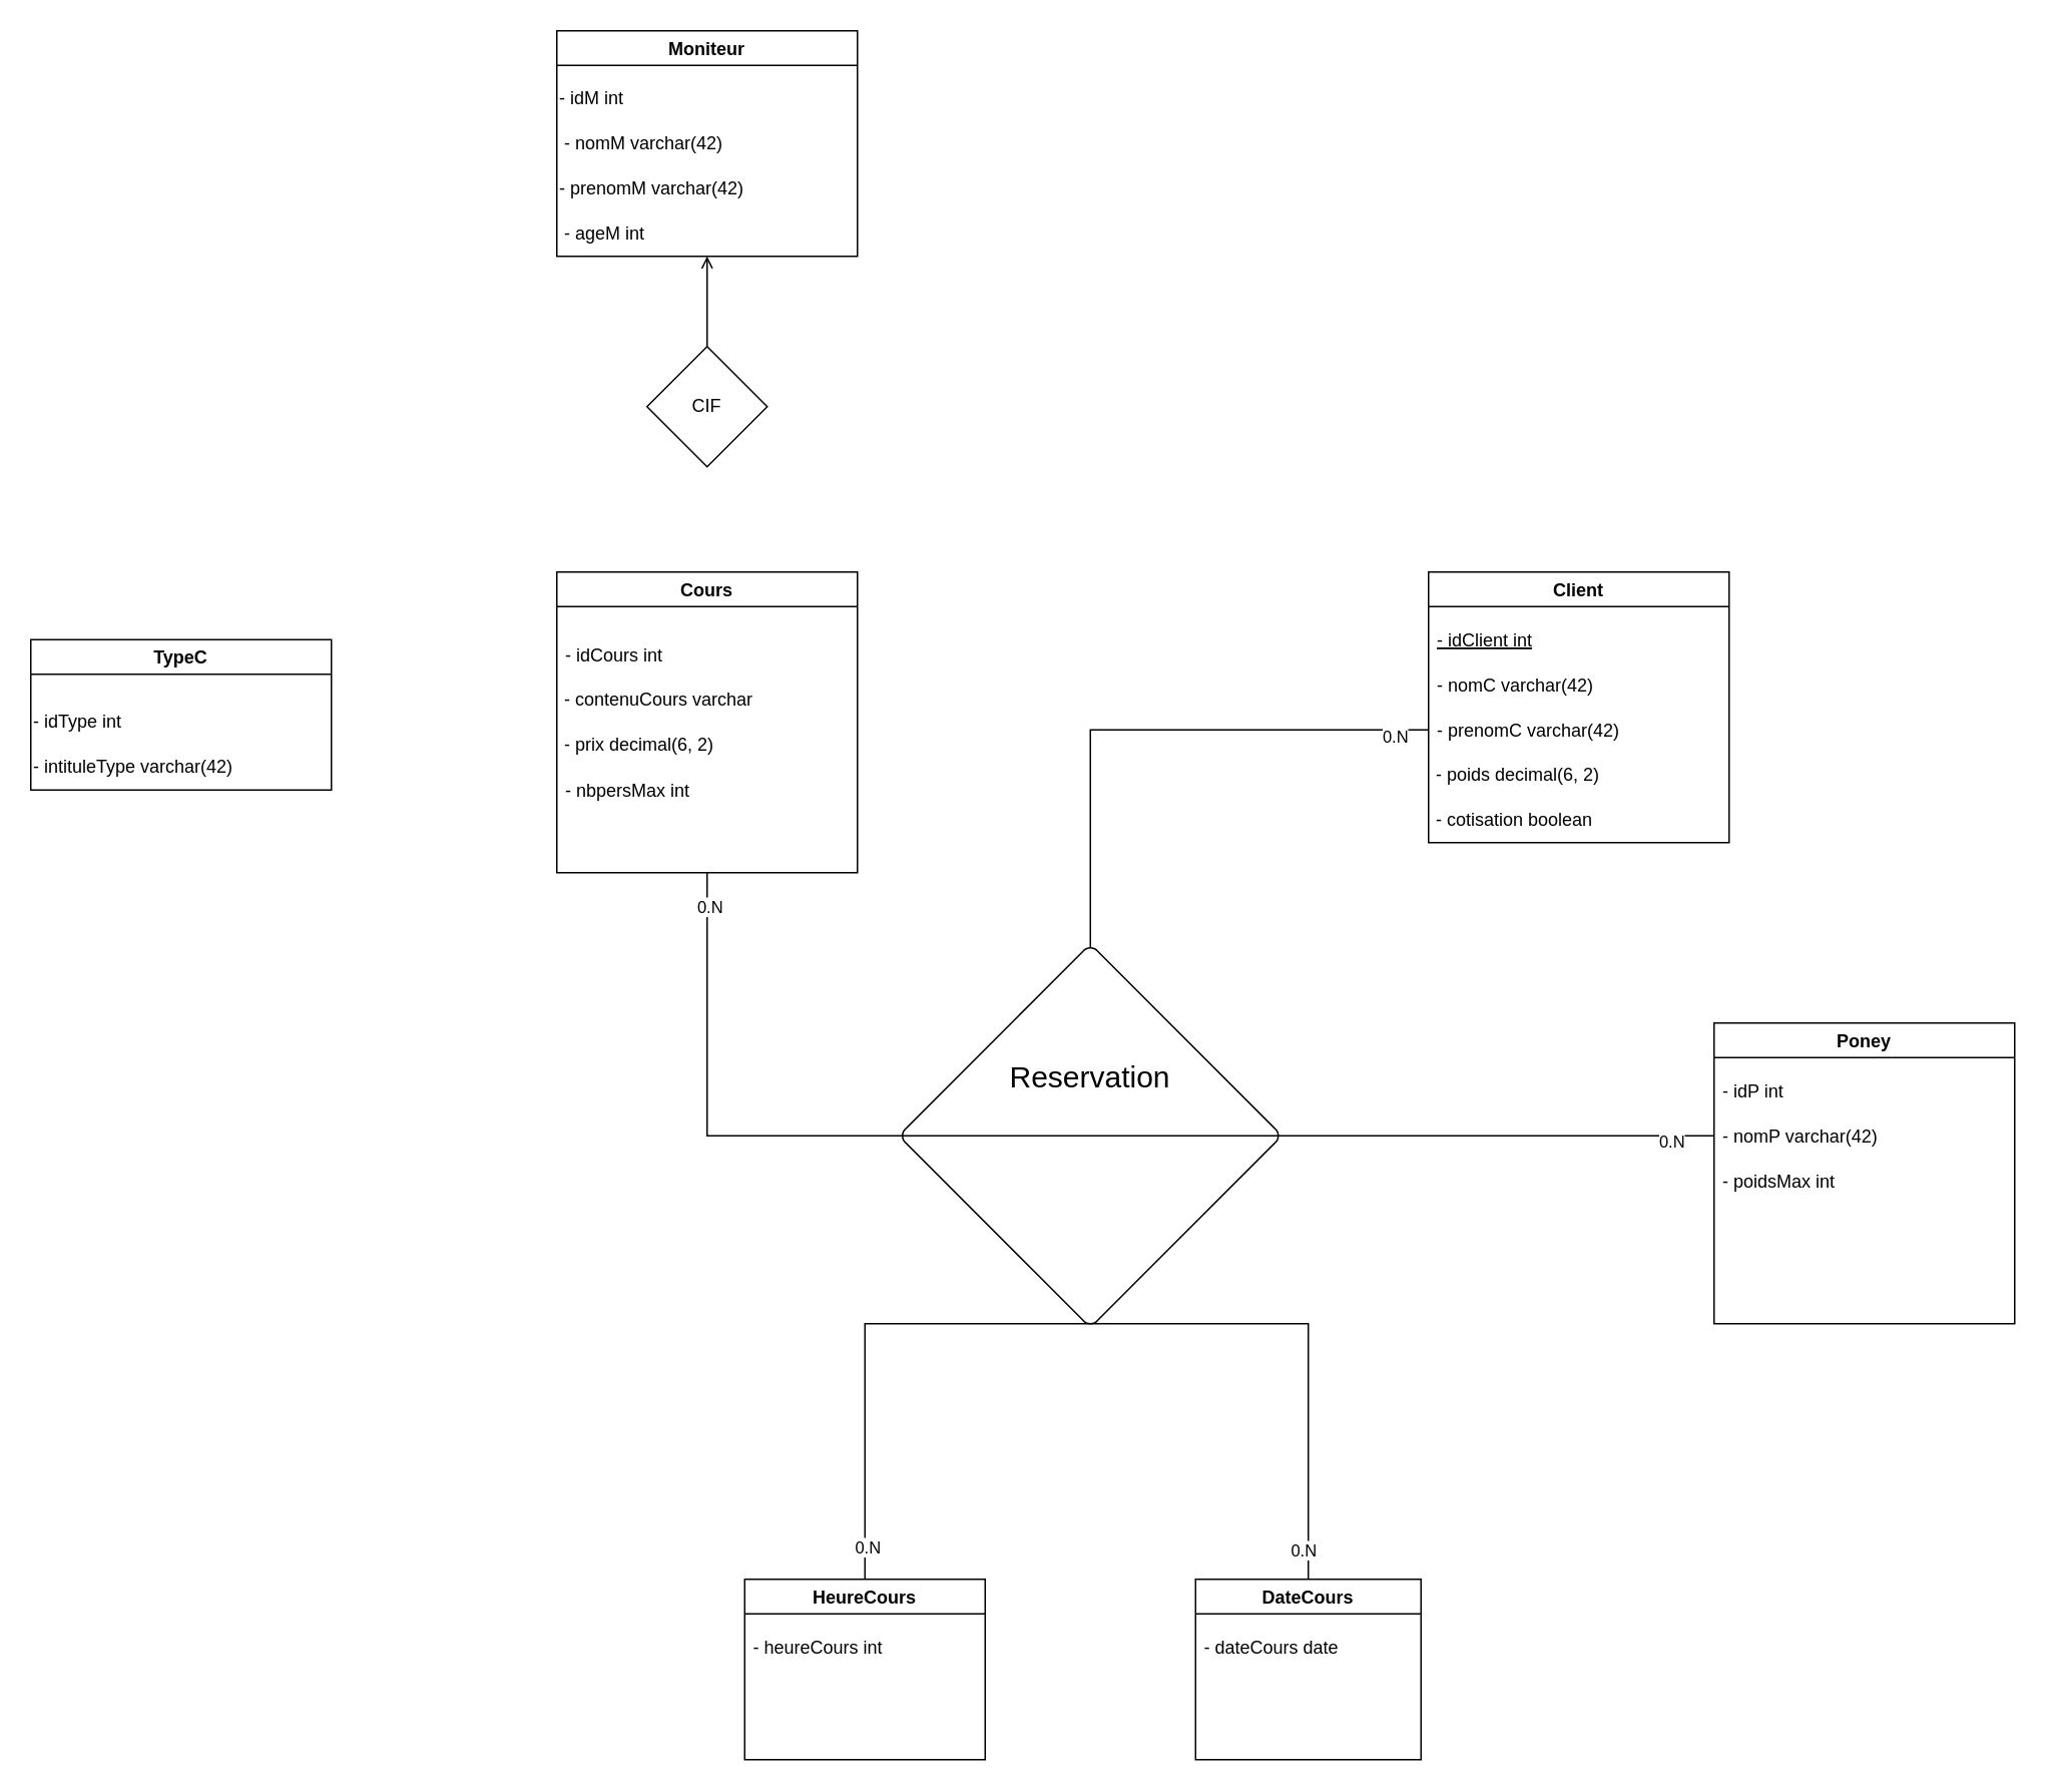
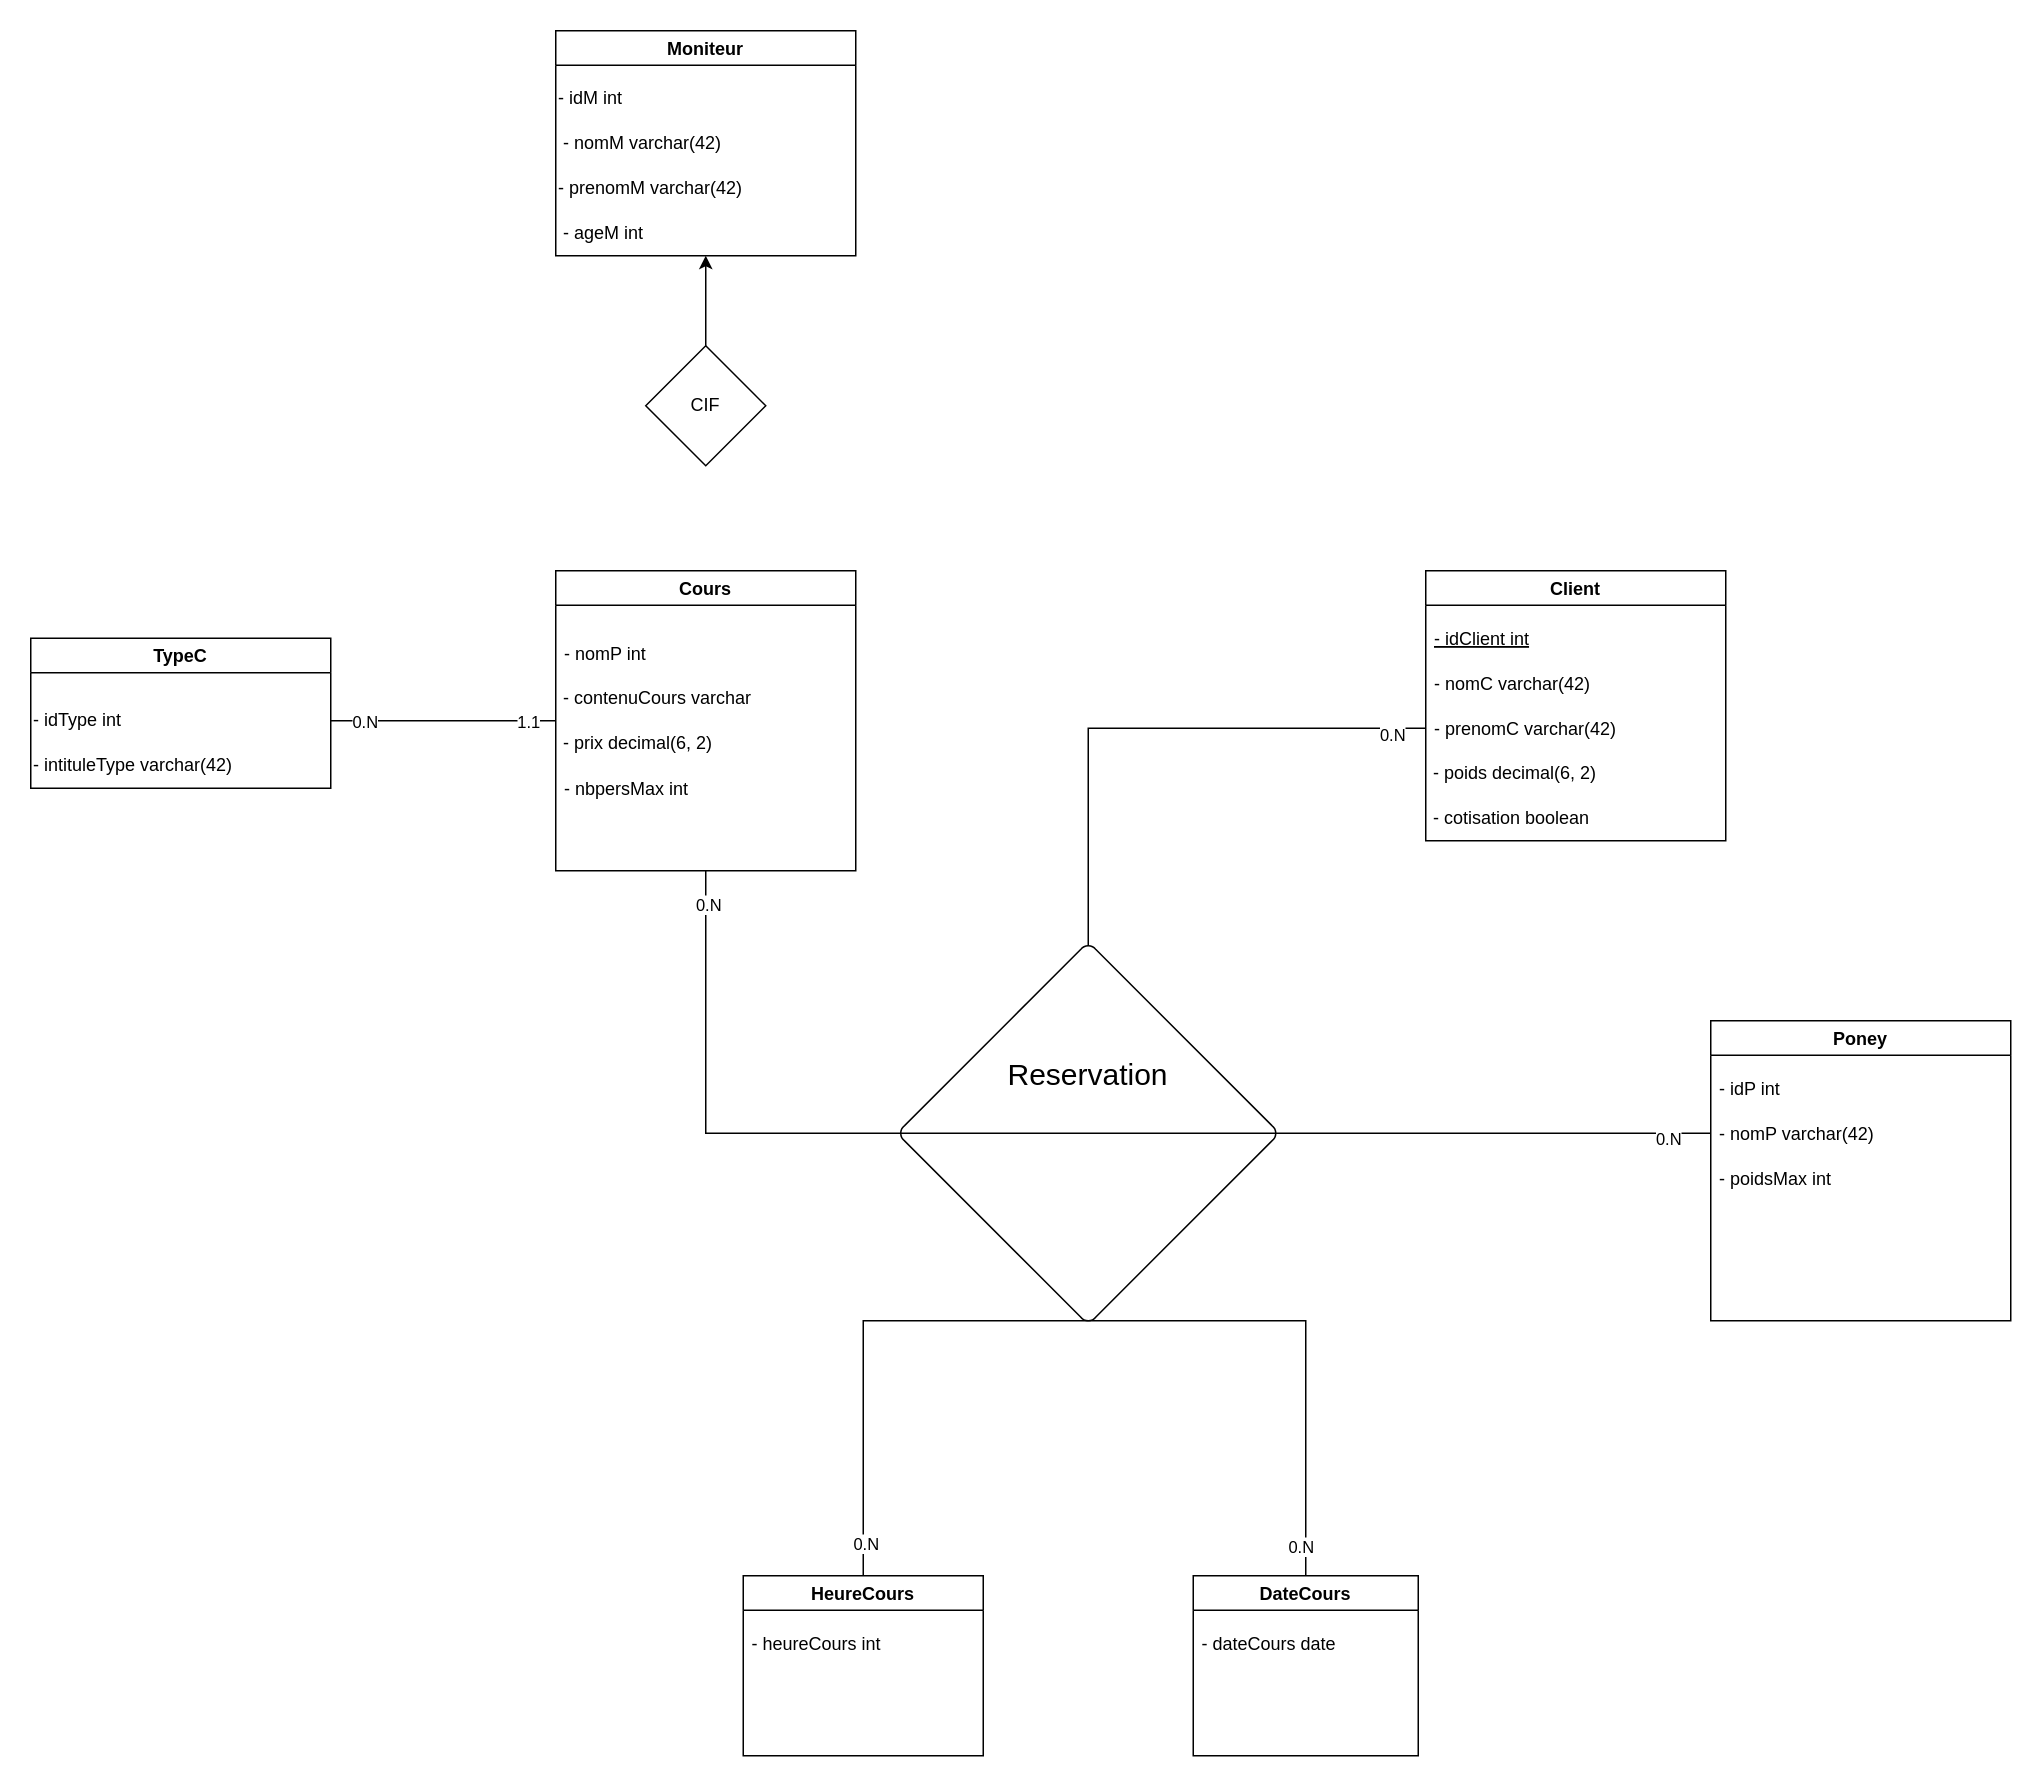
- <mxCell id="35" value="" style="endArrow=open;html=1;rounded=0;entryX=0.5;entryY=1;entryDx=0;entryDy=0;exitX=0.5;exitY=0;exitDx=0;exitDy=0;" edge="1" parent="1" source="34" target="33"><mxGeometry width="50" height="50" relative="1" as="geometry"><mxPoint x="610" y="410" as="sourcePoint" /><mxPoint x="660" y="360" as="targetPoint" /></mxGeometry></mxCell>
+ <mxCell id="35" value="" style="endArrow=classic;html=1;rounded=0;entryX=0.5;entryY=1;entryDx=0;entryDy=0;exitX=0.5;exitY=0;exitDx=0;exitDy=0;" edge="1" parent="1" source="34" target="33"><mxGeometry width="50" height="50" relative="1" as="geometry"><mxPoint x="610" y="410" as="sourcePoint" /><mxPoint x="660" y="360" as="targetPoint" /></mxGeometry></mxCell>
- <mxCell id="19" value="- idCours int" style="text;strokeColor=none;fillColor=none;align=left;verticalAlign=middle;spacingLeft=4;spacingRight=4;overflow=hidden;points=[[0,0.5],[1,0.5]];portConstraint=eastwest;rotatable=0;" parent="18" vertex="1"><mxGeometry y="40" width="200" height="30" as="geometry" /></mxCell>
+ <mxCell id="19" value="- nomP int" style="text;strokeColor=none;fillColor=none;align=left;verticalAlign=middle;spacingLeft=4;spacingRight=4;overflow=hidden;points=[[0,0.5],[1,0.5]];portConstraint=eastwest;rotatable=0;" parent="18" vertex="1"><mxGeometry y="40" width="200" height="30" as="geometry" /></mxCell>
+ <mxCell id="26" value="" style="endArrow=none;html=1;rounded=0;exitX=1;exitY=0.5;exitDx=0;exitDy=0;entryX=0;entryY=1;entryDx=0;entryDy=0;" edge="1" parent="1" source="24" target="21"><mxGeometry width="50" height="50" relative="1" as="geometry"><mxPoint x="370" y="490" as="sourcePoint" /><mxPoint x="420" y="440" as="targetPoint" /></mxGeometry></mxCell>
+ <mxCell id="27" value="0.N" style="edgeLabel;html=1;align=center;verticalAlign=middle;resizable=0;points=[];" vertex="1" connectable="0" parent="26"><mxGeometry x="-0.726" relative="1" as="geometry"><mxPoint x="1" as="offset" /></mxGeometry></mxCell>
+ <mxCell id="28" value="1.1" style="edgeLabel;html=1;align=center;verticalAlign=middle;resizable=0;points=[];" vertex="1" connectable="0" parent="26"><mxGeometry x="0.733" relative="1" as="geometry"><mxPoint x="1" as="offset" /></mxGeometry></mxCell>
